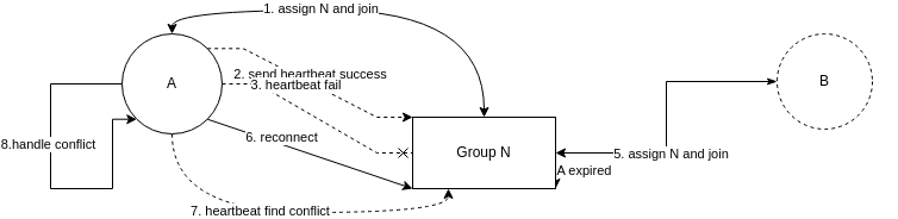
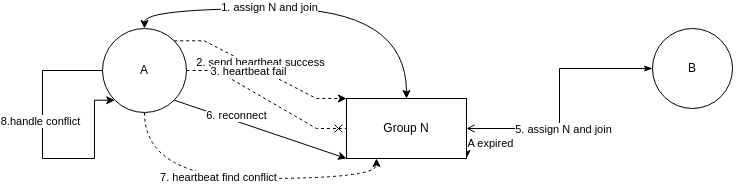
- <mxCell id="18" value="B" style="ellipse;whiteSpace=wrap;html=1;aspect=fixed;dashed=1;" vertex="1" parent="1"><mxGeometry x="630" y="20" width="80" height="80" as="geometry" /></mxCell>
+ <mxCell id="18" value="B" style="ellipse;whiteSpace=wrap;html=1;aspect=fixed;" vertex="1" parent="1"><mxGeometry x="630" y="20" width="80" height="80" as="geometry" /></mxCell>
- <mxCell id="16" style="edgeStyle=orthogonalEdgeStyle;rounded=0;orthogonalLoop=1;jettySize=auto;html=1;exitX=0;exitY=0.5;exitDx=0;exitDy=0;entryX=1;entryY=0.5;entryDx=0;entryDy=0;startArrow=classicThin;startFill=1;endArrow=classic;endFill=1;" edge="1" parent="1" source="18" target="15"><mxGeometry relative="1" as="geometry" /></mxCell>
+ <mxCell id="16" style="edgeStyle=orthogonalEdgeStyle;rounded=0;orthogonalLoop=1;jettySize=auto;html=1;exitX=0;exitY=0.5;exitDx=0;exitDy=0;entryX=1;entryY=0.5;entryDx=0;entryDy=0;startArrow=classicThin;startFill=1;endArrow=open;endFill=1;" edge="1" parent="1" source="18" target="15"><mxGeometry relative="1" as="geometry" /></mxCell>
